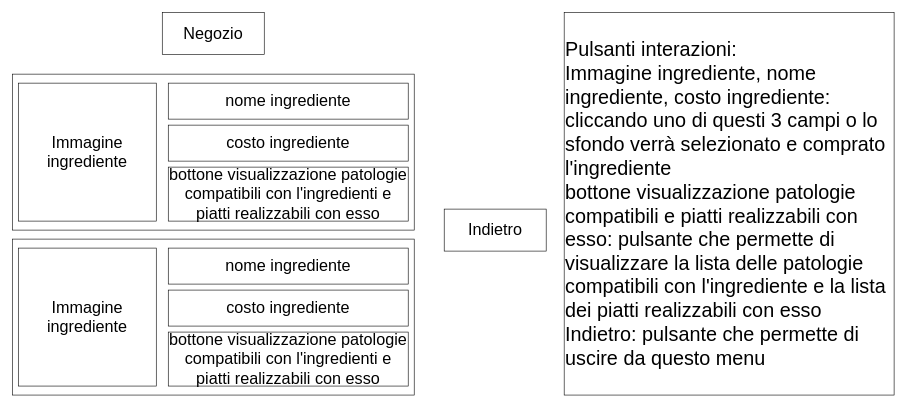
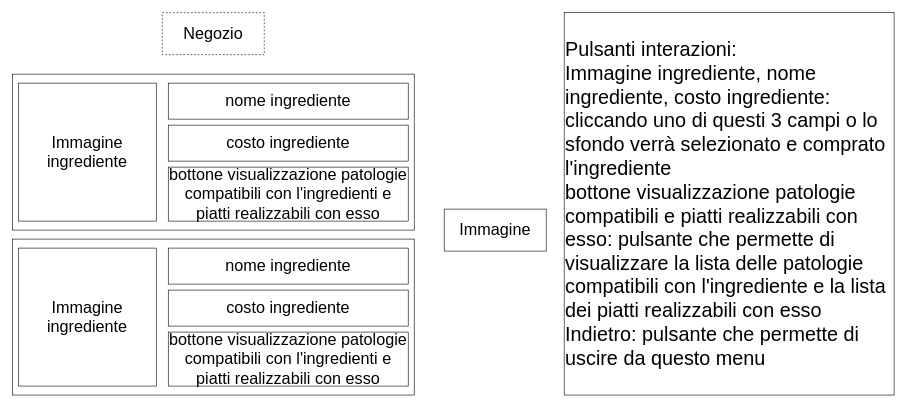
- <mxCell id="2" value="Negozio" style="rounded=0;whiteSpace=wrap;html=1;fontSize=27;" parent="1" vertex="1"><mxGeometry x="270" y="20.5" width="170" height="70" as="geometry" /></mxCell>
+ <mxCell id="2" value="Negozio" style="rounded=0;whiteSpace=wrap;html=1;fontSize=27;dashed=1;" parent="1" vertex="1"><mxGeometry x="270" y="20.5" width="170" height="70" as="geometry" /></mxCell>
- <mxCell id="14" value="Indietro" style="rounded=0;whiteSpace=wrap;html=1;fontSize=27;" parent="1" vertex="1"><mxGeometry x="740" y="348" width="170" height="70" as="geometry" /></mxCell>
+ <mxCell id="14" value="Immagine" style="rounded=0;whiteSpace=wrap;html=1;fontSize=27;" parent="1" vertex="1"><mxGeometry x="740" y="348" width="170" height="70" as="geometry" /></mxCell>
